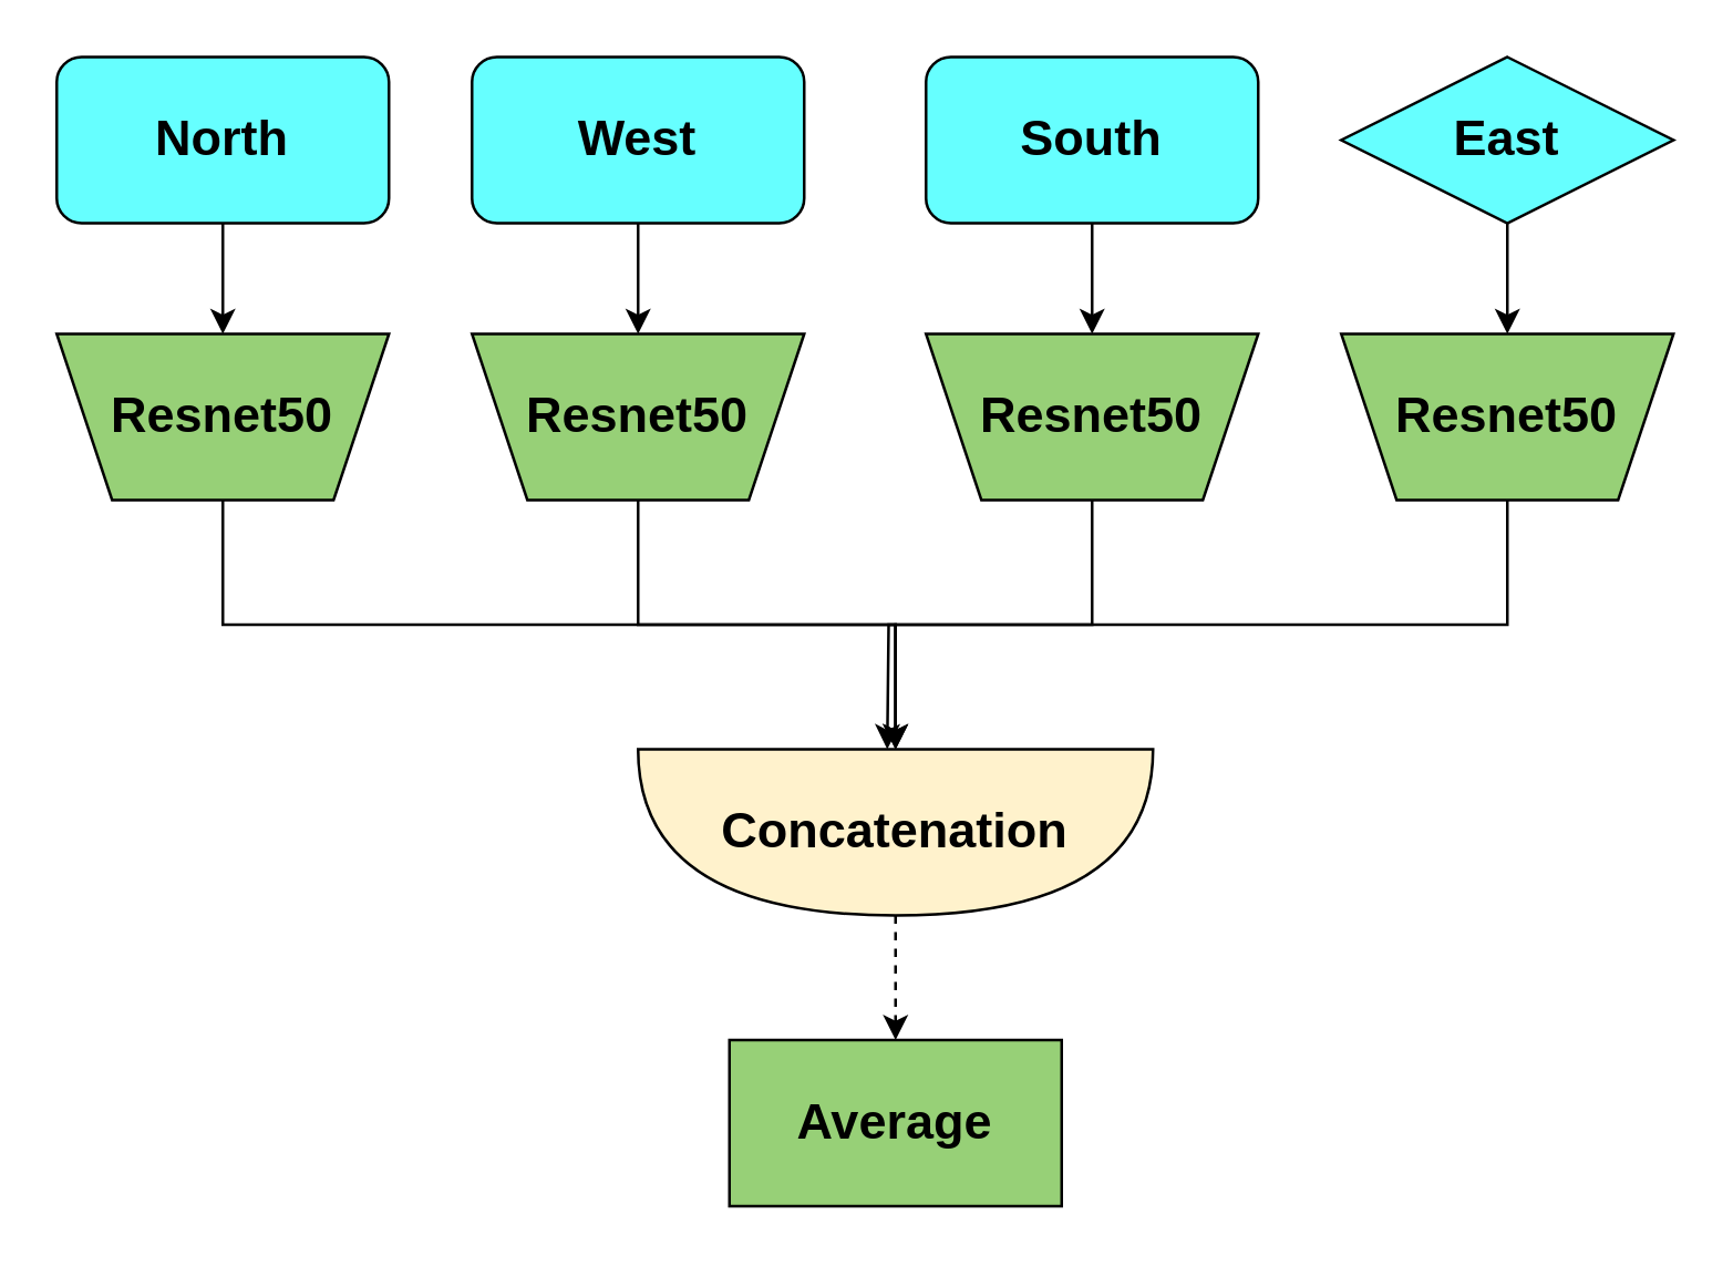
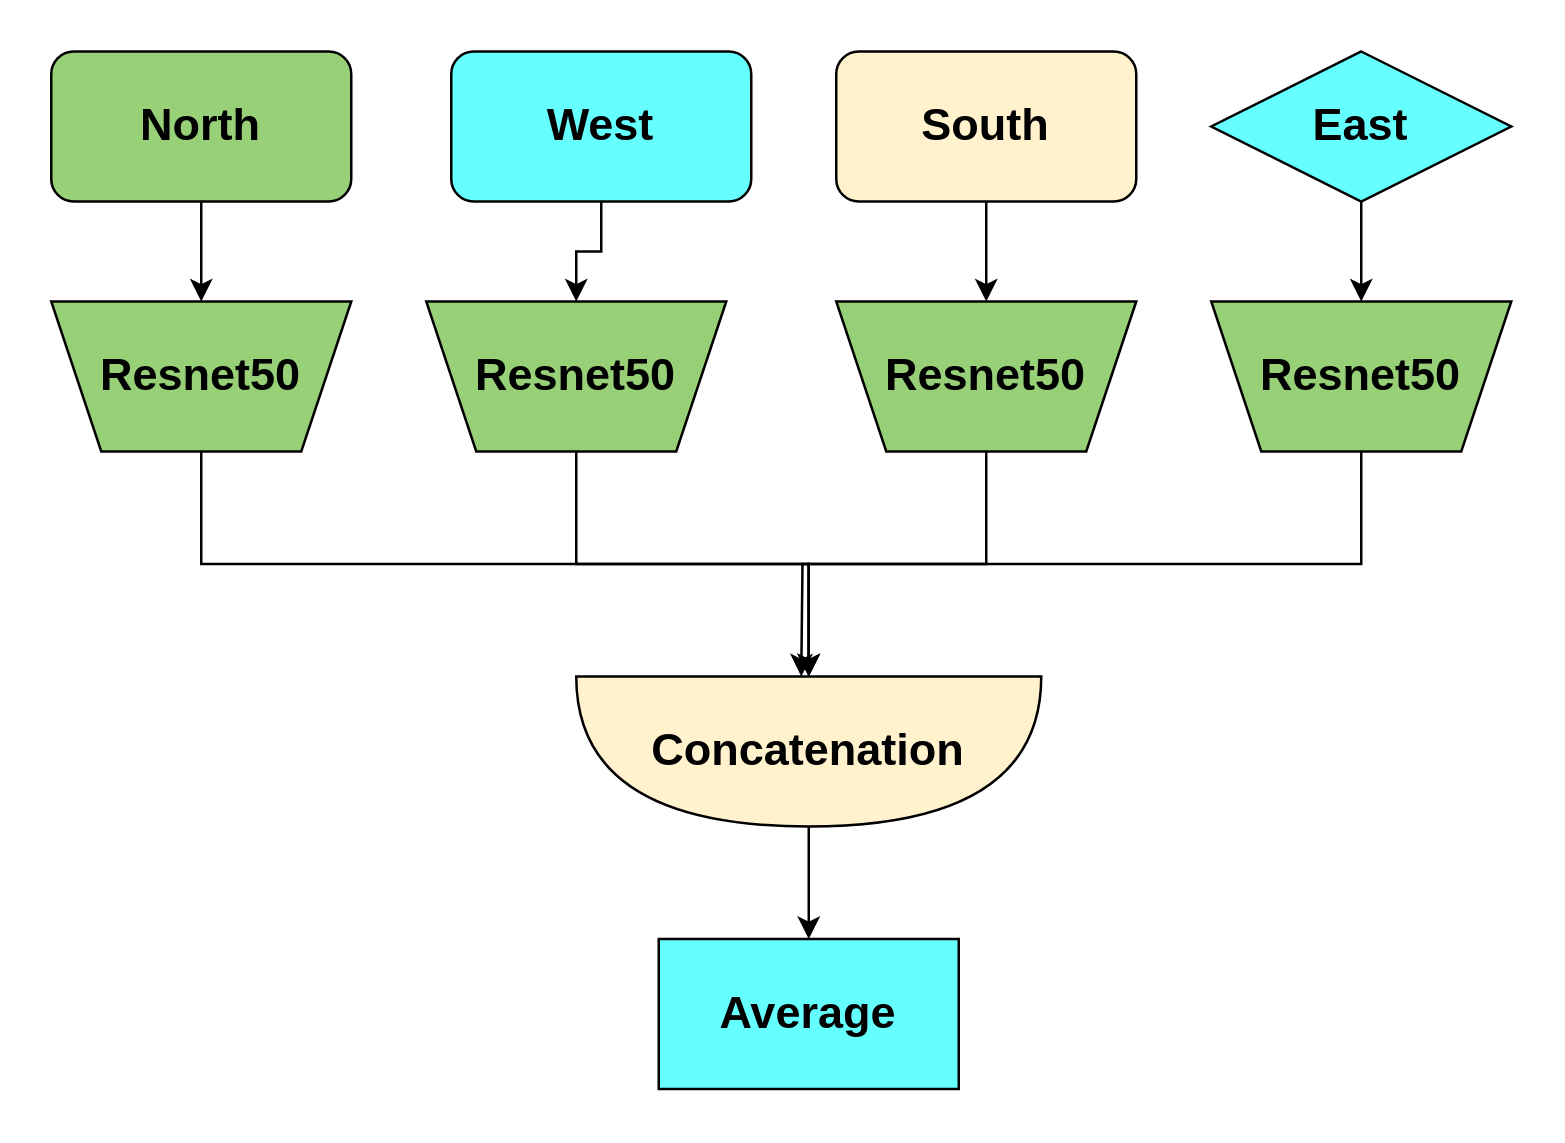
- <mxCell id="3" value="&lt;font style=&quot;font-size: 18px;&quot;&gt;&lt;b&gt;North&lt;/b&gt;&lt;/font&gt;" style="rounded=1;whiteSpace=wrap;html=1;fillColor=#66FFFF;strokeColor=#000000;" vertex="1" parent="1"><mxGeometry x="20" y="20" width="120" height="60" as="geometry" /></mxCell>
+ <mxCell id="3" value="&lt;font style=&quot;font-size: 18px;&quot;&gt;&lt;b&gt;North&lt;/b&gt;&lt;/font&gt;" style="rounded=1;whiteSpace=wrap;html=1;fillColor=#97d077;strokeColor=#000000;" vertex="1" parent="1"><mxGeometry x="20" y="20" width="120" height="60" as="geometry" /></mxCell>
- <mxCell id="7" value="&lt;font style=&quot;font-size: 18px;&quot;&gt;&lt;b&gt;West&lt;/b&gt;&lt;/font&gt;" style="rounded=1;whiteSpace=wrap;html=1;fillColor=#66FFFF;strokeColor=#000000;" vertex="1" parent="1"><mxGeometry x="170" y="20" width="120" height="60" as="geometry" /></mxCell>
+ <mxCell id="7" value="&lt;font style=&quot;font-size: 18px;&quot;&gt;&lt;b&gt;West&lt;/b&gt;&lt;/font&gt;" style="rounded=1;whiteSpace=wrap;html=1;fillColor=#66FFFF;strokeColor=#000000;" vertex="1" parent="1"><mxGeometry x="180" y="20" width="120" height="60" as="geometry" /></mxCell>
- <mxCell id="12" value="&lt;font style=&quot;font-size: 18px;&quot;&gt;&lt;b&gt;South&lt;/b&gt;&lt;/font&gt;" style="rounded=1;whiteSpace=wrap;html=1;fillColor=#66FFFF;strokeColor=#000000;" vertex="1" parent="1"><mxGeometry x="334" y="20" width="120" height="60" as="geometry" /></mxCell>
+ <mxCell id="12" value="&lt;font style=&quot;font-size: 18px;&quot;&gt;&lt;b&gt;South&lt;/b&gt;&lt;/font&gt;" style="rounded=1;whiteSpace=wrap;html=1;fillColor=#fff2cc;strokeColor=#000000;" vertex="1" parent="1"><mxGeometry x="334" y="20" width="120" height="60" as="geometry" /></mxCell>
- <mxCell id="19" style="edgeStyle=orthogonalEdgeStyle;rounded=0;orthogonalLoop=1;jettySize=auto;html=1;exitX=1;exitY=0.5;exitDx=0;exitDy=0;exitPerimeter=0;entryX=0.5;entryY=0;entryDx=0;entryDy=0;fontSize=18;dashed=1;" edge="1" parent="1" source="20" target="21"><mxGeometry relative="1" as="geometry" /></mxCell>
+ <mxCell id="19" style="edgeStyle=orthogonalEdgeStyle;rounded=0;orthogonalLoop=1;jettySize=auto;html=1;exitX=1;exitY=0.5;exitDx=0;exitDy=0;exitPerimeter=0;entryX=0.5;entryY=0;entryDx=0;entryDy=0;fontSize=18;" edge="1" parent="1" source="20" target="21"><mxGeometry relative="1" as="geometry" /></mxCell>
- <mxCell id="21" value="&lt;b&gt;Average&lt;/b&gt;" style="rounded=0;whiteSpace=wrap;html=1;strokeColor=#000000;fontSize=18;fillColor=#97D077;" vertex="1" parent="1"><mxGeometry x="263" y="375" width="120" height="60" as="geometry" /></mxCell>
+ <mxCell id="21" value="&lt;b&gt;Average&lt;/b&gt;" style="rounded=0;whiteSpace=wrap;html=1;strokeColor=#000000;fontSize=18;fillColor=#66ffff;" vertex="1" parent="1"><mxGeometry x="263" y="375" width="120" height="60" as="geometry" /></mxCell>
